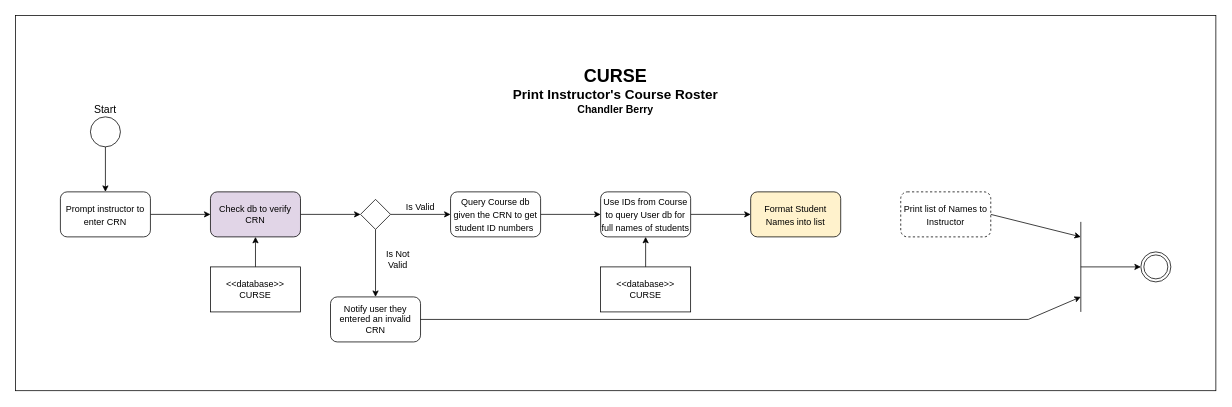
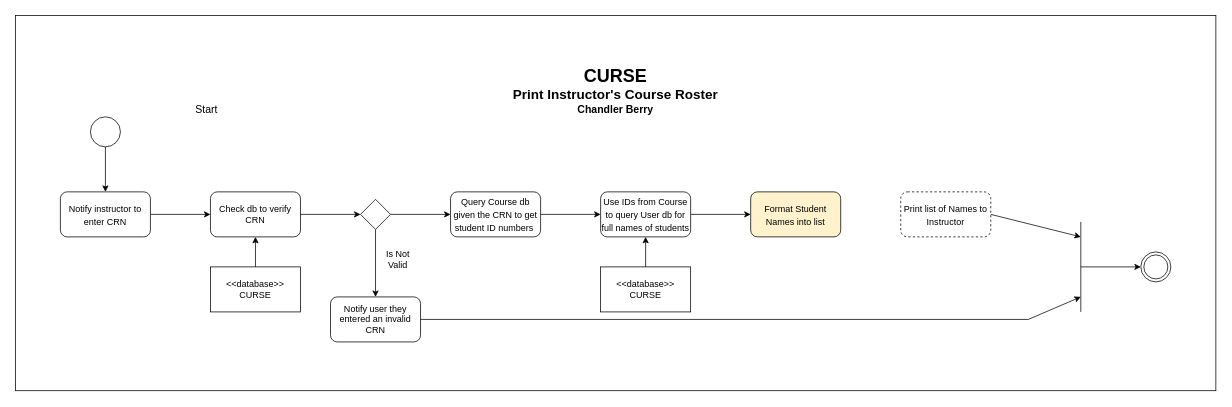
- <mxCell id="7" value="Start" style="text;html=1;strokeColor=none;fillColor=none;align=center;verticalAlign=middle;whiteSpace=wrap;rounded=0;fontSize=14;" parent="1" vertex="1"><mxGeometry x="120" y="135" width="40" height="20" as="geometry" /></mxCell>
+ <mxCell id="7" value="Start" style="text;html=1;strokeColor=none;fillColor=none;align=center;verticalAlign=middle;whiteSpace=wrap;rounded=0;fontSize=14;" parent="1" vertex="1"><mxGeometry x="255" y="135" width="40" height="20" as="geometry" /></mxCell>
- <mxCell id="23" value="Is Valid" style="text;html=1;strokeColor=none;fillColor=none;align=center;verticalAlign=middle;whiteSpace=wrap;rounded=0;fontSize=12;" parent="1" vertex="1"><mxGeometry x="530" y="265" width="60" height="20" as="geometry" /></mxCell>
- <mxCell id="9" value="&lt;font style=&quot;font-size: 12px&quot;&gt;Prompt instructor to enter CRN&lt;/font&gt;" style="rounded=1;whiteSpace=wrap;html=1;fontSize=14;" parent="1" vertex="1"><mxGeometry x="80" y="255" width="120" height="60" as="geometry" /></mxCell>
+ <mxCell id="9" value="&lt;font style=&quot;font-size: 12px&quot;&gt;Notify instructor to enter CRN&lt;/font&gt;" style="rounded=1;whiteSpace=wrap;html=1;fontSize=14;" parent="1" vertex="1"><mxGeometry x="80" y="255" width="120" height="60" as="geometry" /></mxCell>
- <mxCell id="19" value="Check db to verify CRN" style="rounded=1;whiteSpace=wrap;html=1;fontSize=12;fillColor=#e1d5e7;" parent="1" vertex="1"><mxGeometry x="280" y="255" width="120" height="60" as="geometry" /></mxCell>
+ <mxCell id="19" value="Check db to verify CRN" style="rounded=1;whiteSpace=wrap;html=1;fontSize=12;" parent="1" vertex="1"><mxGeometry x="280" y="255" width="120" height="60" as="geometry" /></mxCell>
